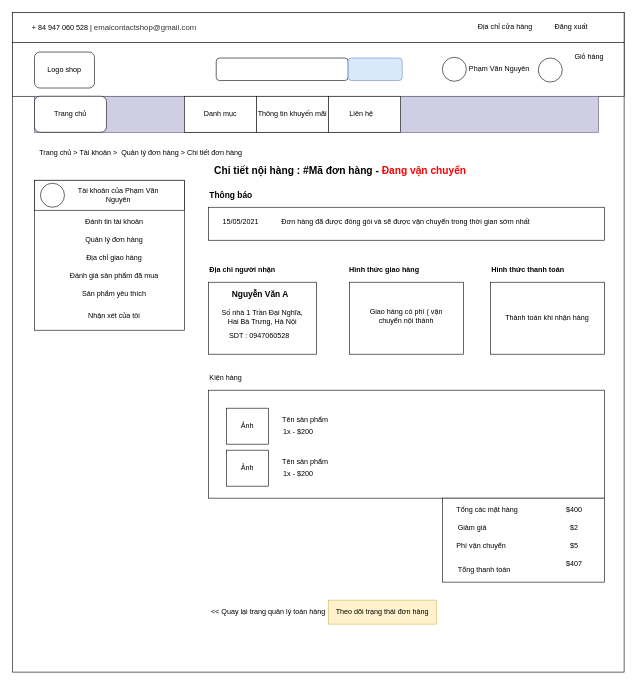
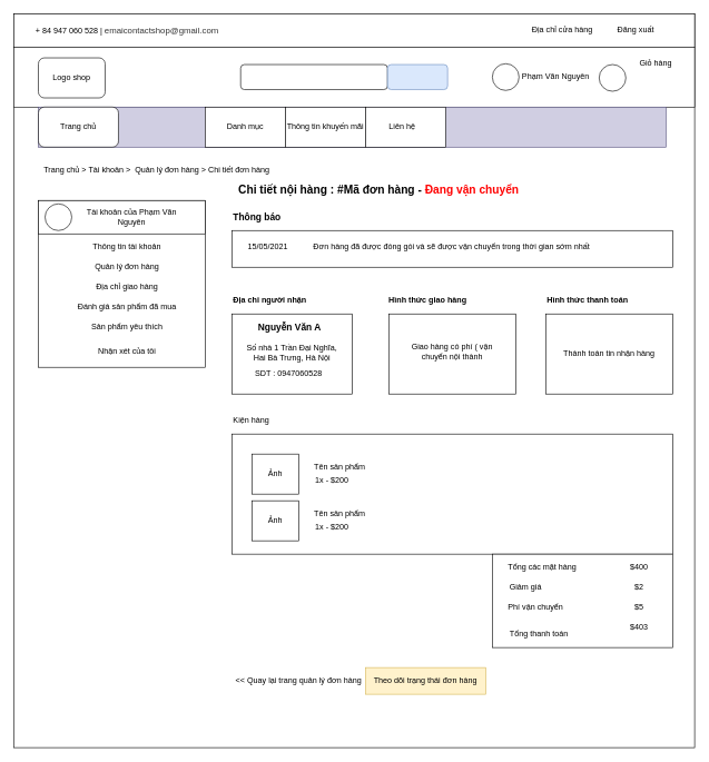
- <mxCell id="27" value="Đánh tin tài khoản" style="text;html=1;strokeColor=none;fillColor=none;align=center;verticalAlign=middle;whiteSpace=wrap;rounded=0;" parent="1" vertex="1"><mxGeometry x="85" y="360" width="210" height="20" as="geometry" /></mxCell>
+ <mxCell id="27" value="Thông tin tài khoản" style="text;html=1;strokeColor=none;fillColor=none;align=center;verticalAlign=middle;whiteSpace=wrap;rounded=0;" parent="1" vertex="1"><mxGeometry x="85" y="360" width="210" height="20" as="geometry" /></mxCell>
- <mxCell id="60" value="Thành toán khi nhận hàng" style="text;html=1;strokeColor=none;fillColor=none;align=center;verticalAlign=middle;whiteSpace=wrap;rounded=0;" vertex="1" parent="1"><mxGeometry x="837" y="509" width="150" height="41" as="geometry" /></mxCell>
+ <mxCell id="60" value="Thành toán tin nhận hàng" style="text;html=1;strokeColor=none;fillColor=none;align=center;verticalAlign=middle;whiteSpace=wrap;rounded=0;" vertex="1" parent="1"><mxGeometry x="837" y="509" width="150" height="41" as="geometry" /></mxCell>
- <mxCell id="72" value="$407" style="text;html=1;strokeColor=none;fillColor=none;align=center;verticalAlign=middle;whiteSpace=wrap;rounded=0;" vertex="1" parent="1"><mxGeometry x="937" y="930" width="40" height="20" as="geometry" /></mxCell>
+ <mxCell id="72" value="$403" style="text;html=1;strokeColor=none;fillColor=none;align=center;verticalAlign=middle;whiteSpace=wrap;rounded=0;" vertex="1" parent="1"><mxGeometry x="937" y="930" width="40" height="20" as="geometry" /></mxCell>
- <mxCell id="54" value="&amp;lt;&amp;lt; Quay lại trang quản lý toán hàng" style="text;html=1;strokeColor=none;fillColor=none;align=center;verticalAlign=middle;whiteSpace=wrap;rounded=0;" parent="1" vertex="1"><mxGeometry x="347" y="1000" width="200" height="40" as="geometry" /></mxCell>
+ <mxCell id="54" value="&amp;lt;&amp;lt; Quay lại trang quản lý đơn hàng" style="text;html=1;strokeColor=none;fillColor=none;align=center;verticalAlign=middle;whiteSpace=wrap;rounded=0;" parent="1" vertex="1"><mxGeometry x="347" y="1000" width="200" height="40" as="geometry" /></mxCell>
